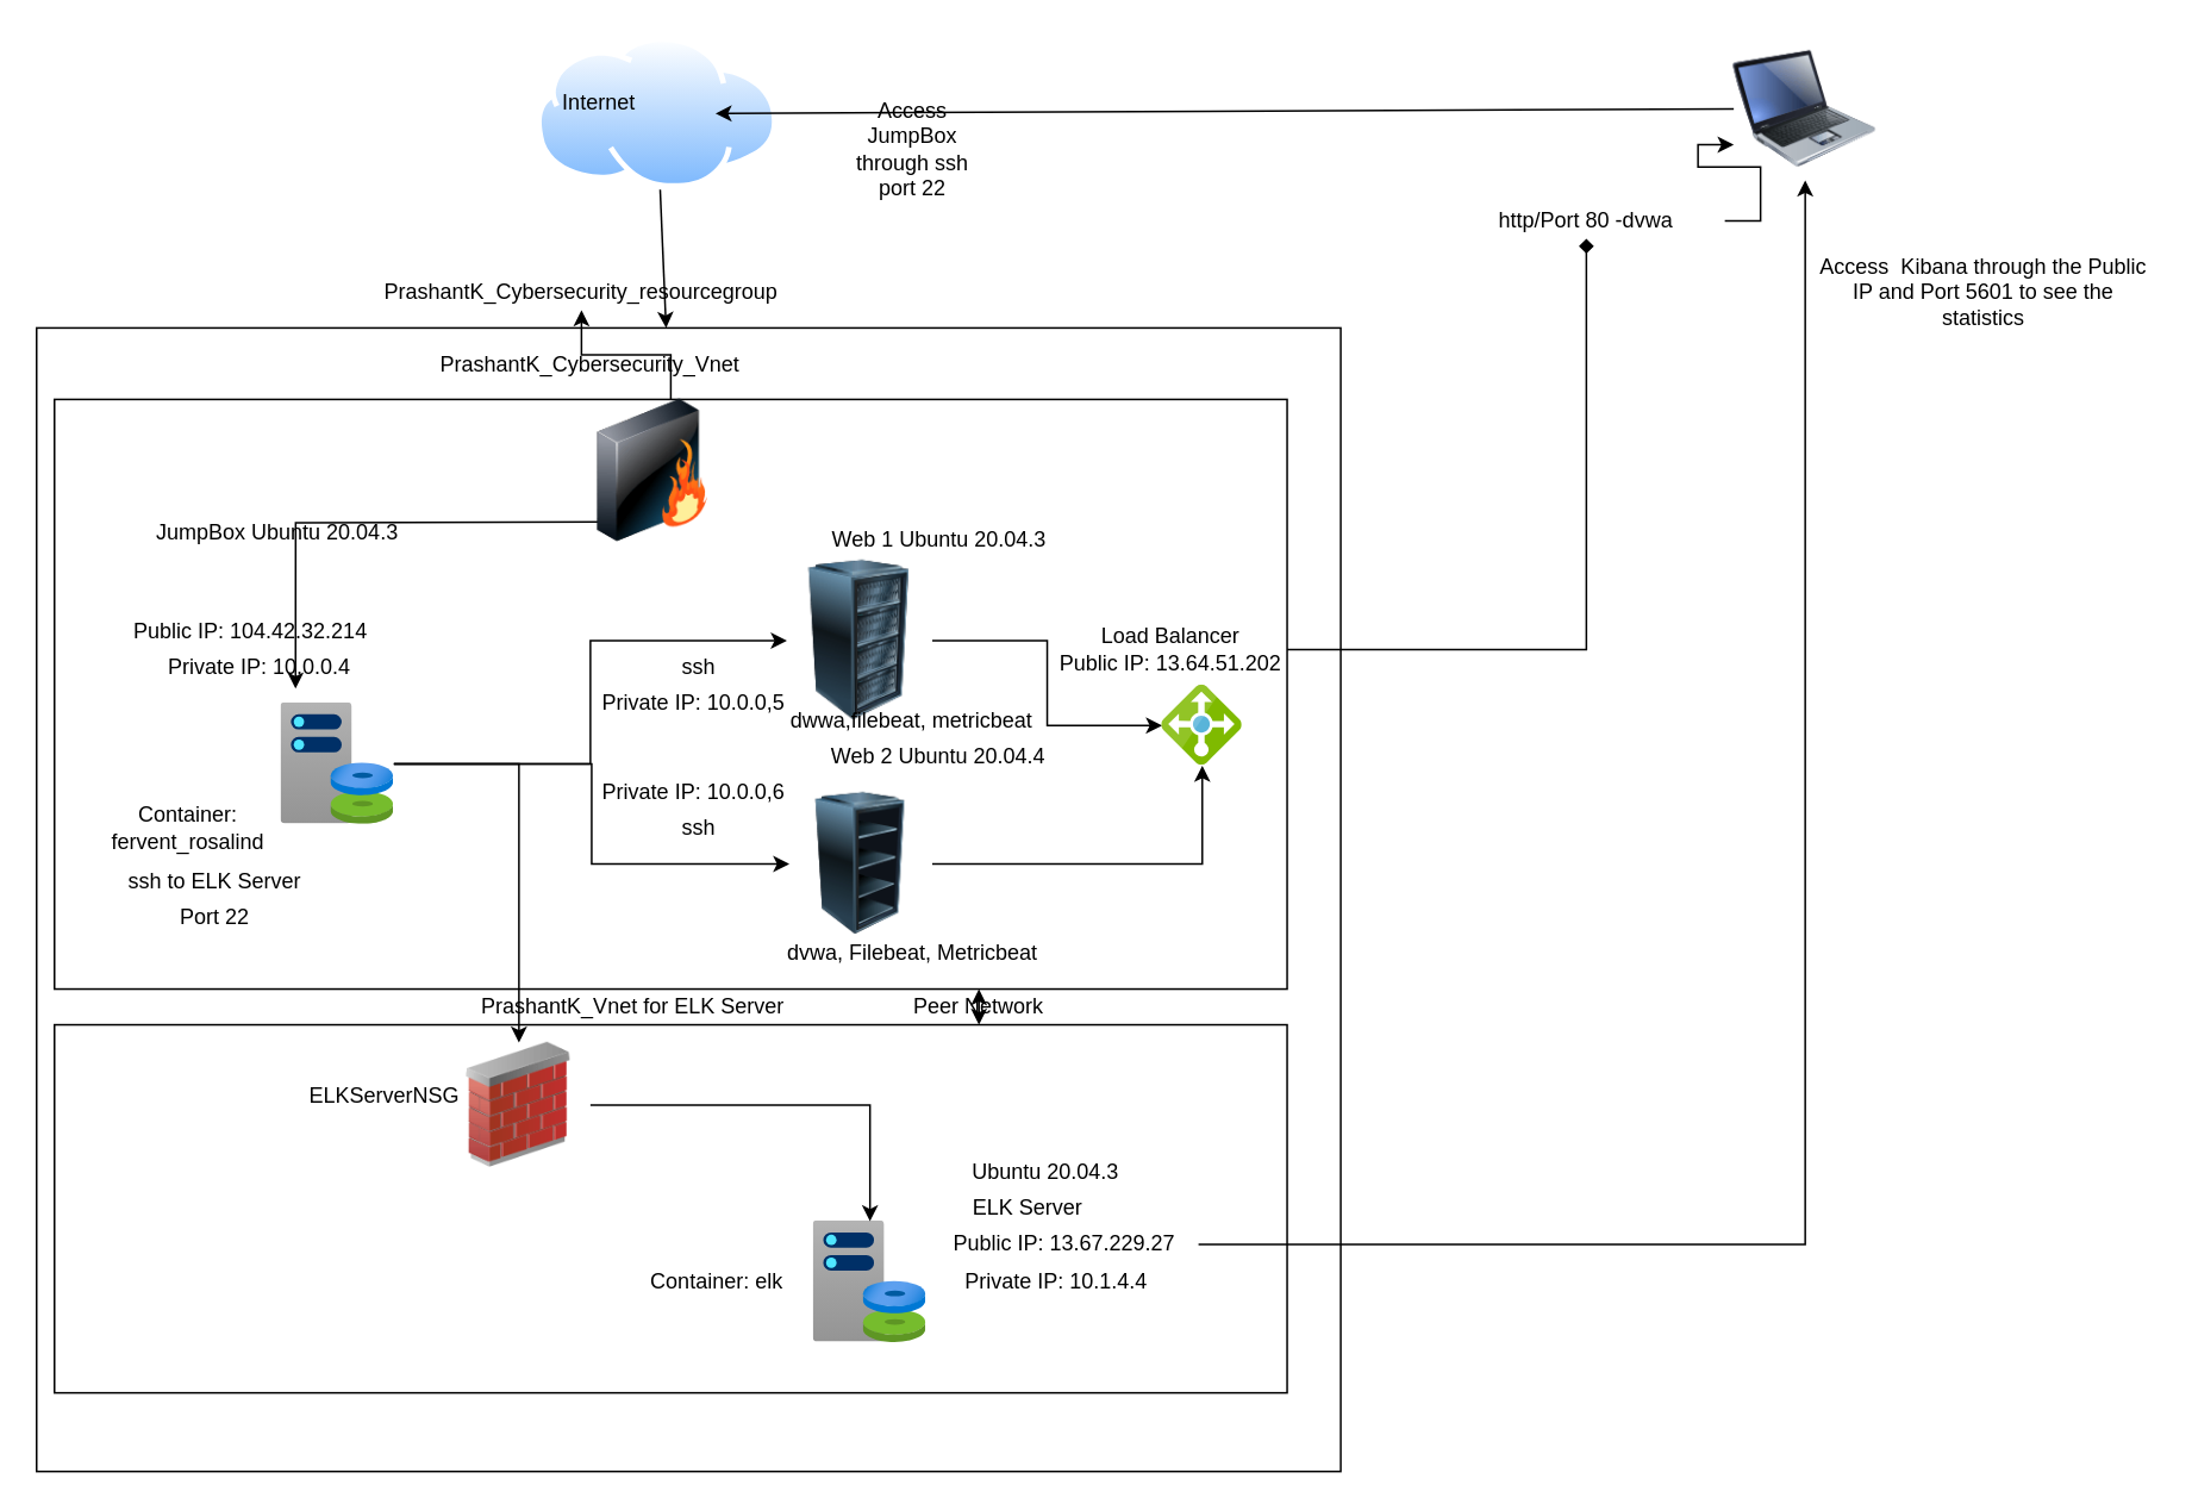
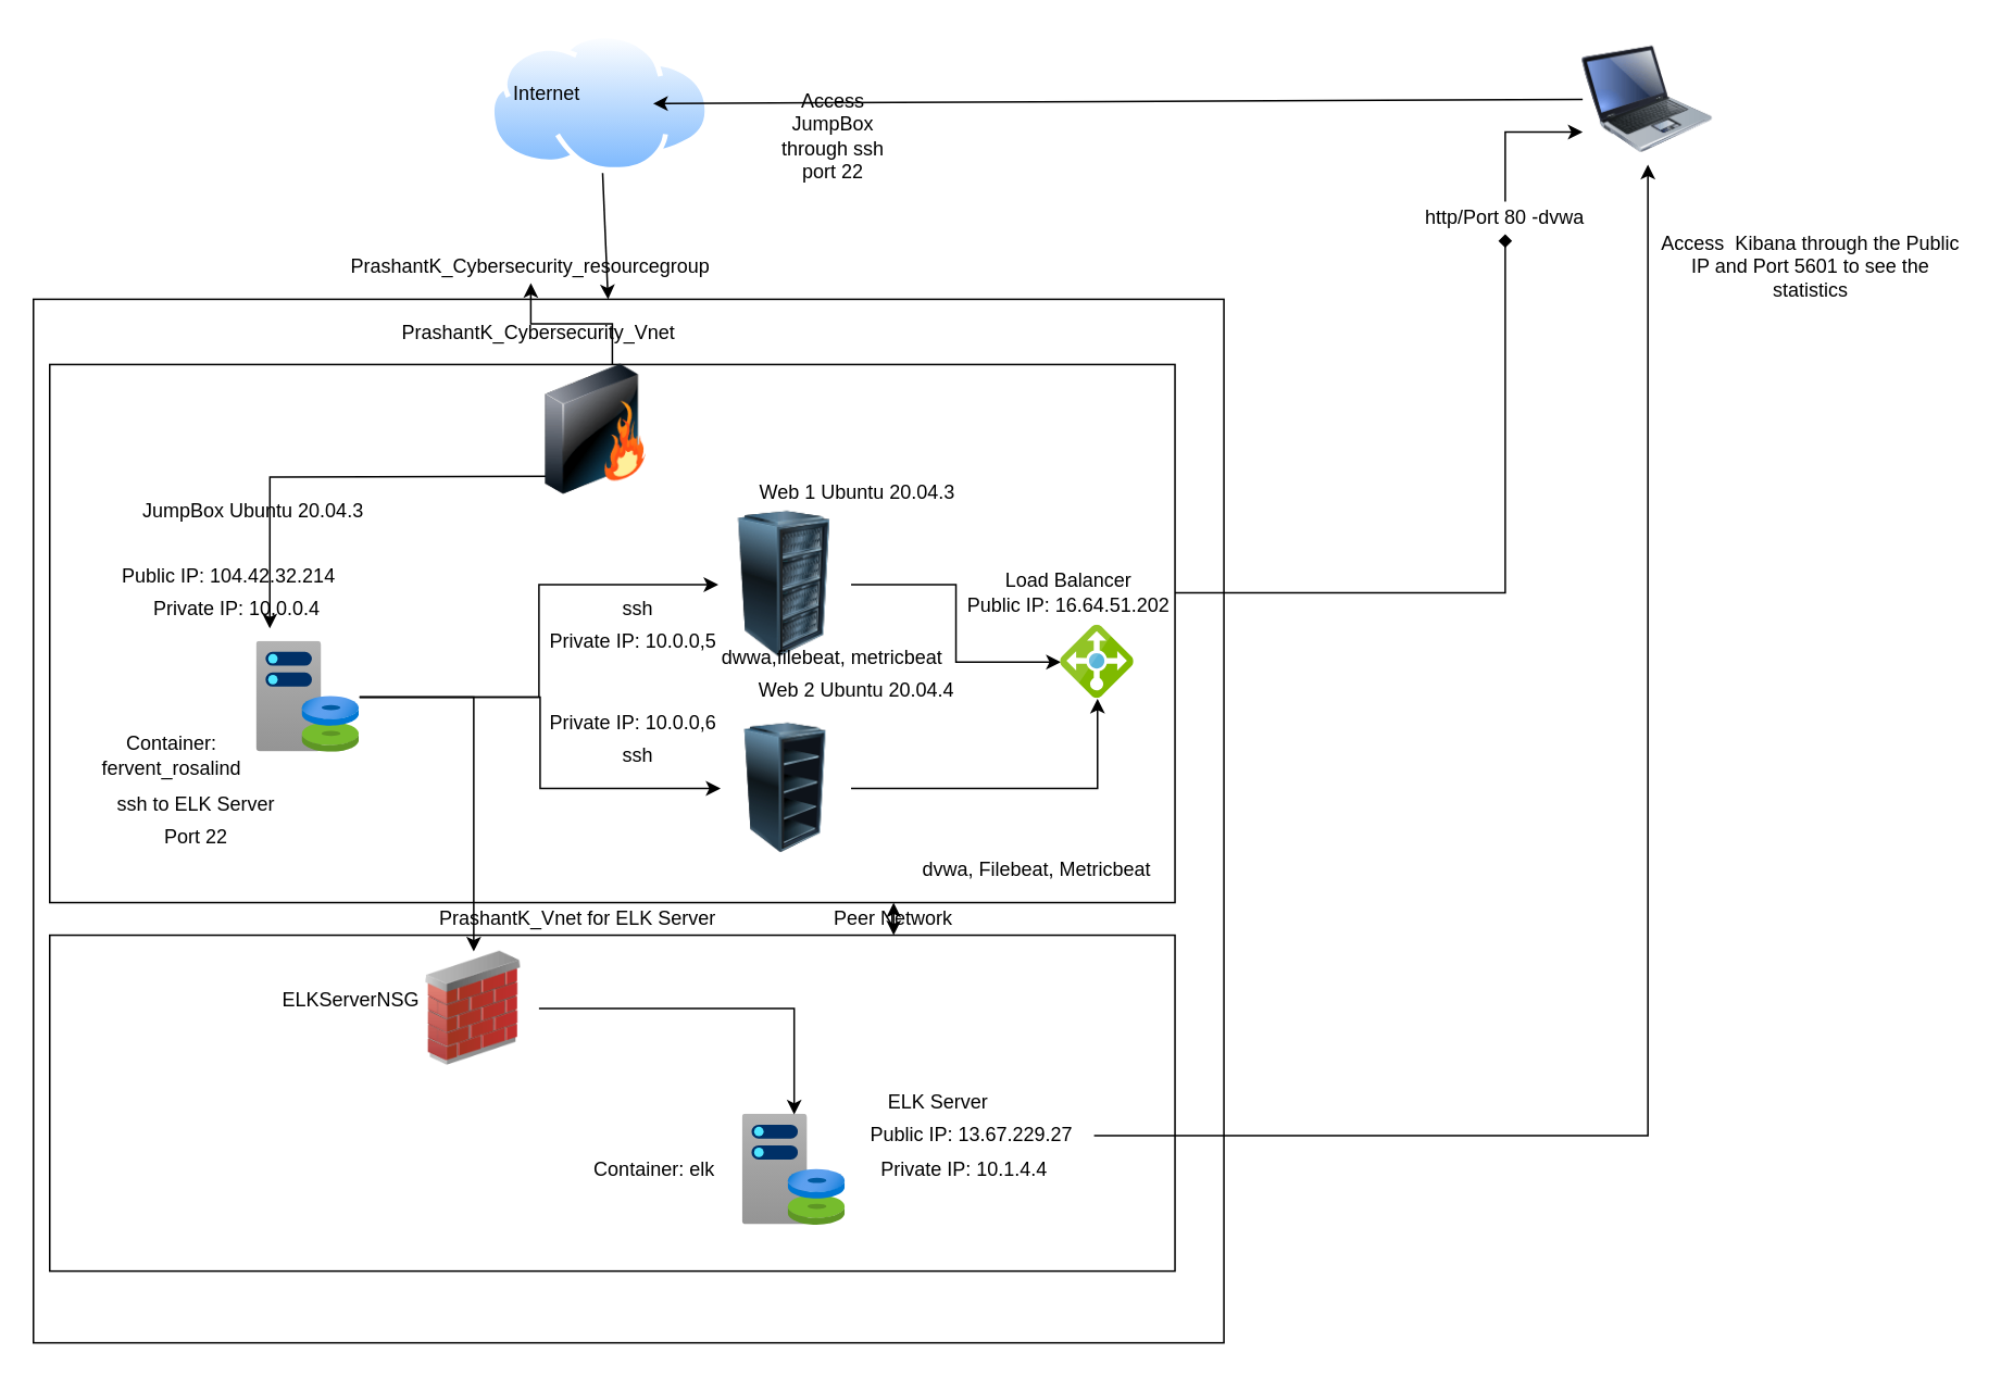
- <mxCell id="53" value="http/Port 80 -dvwa" style="text;html=1;strokeColor=none;fillColor=none;align=center;verticalAlign=middle;whiteSpace=wrap;rounded=0;" vertex="1" parent="1"><mxGeometry x="810" y="113" width="155" height="20" as="geometry" /></mxCell>
+ <mxCell id="53" value="http/Port 80 -dvwa" style="text;html=1;strokeColor=none;fillColor=none;align=center;verticalAlign=middle;whiteSpace=wrap;rounded=0;" vertex="1" parent="1"><mxGeometry x="845" y="123" width="155" height="20" as="geometry" /></mxCell>
- <mxCell id="23" value="JumpBox Ubuntu 20.04.3" style="text;html=1;strokeColor=none;fillColor=none;align=center;verticalAlign=middle;whiteSpace=wrap;rounded=0;" vertex="1" parent="1"><mxGeometry x="70" y="288" width="170" height="20" as="geometry" /></mxCell>
+ <mxCell id="23" value="JumpBox Ubuntu 20.04.3" style="text;html=1;strokeColor=none;fillColor=none;align=center;verticalAlign=middle;whiteSpace=wrap;rounded=0;" vertex="1" parent="1"><mxGeometry x="70" y="303" width="170" height="20" as="geometry" /></mxCell>
- <mxCell id="46" value="Load Balancer&lt;br&gt;Public IP: 13.64.51.202" style="text;html=1;strokeColor=none;fillColor=none;align=center;verticalAlign=middle;whiteSpace=wrap;rounded=0;" vertex="1" parent="1"><mxGeometry x="590" y="353" width="130" height="20" as="geometry" /></mxCell>
+ <mxCell id="46" value="Load Balancer&lt;br&gt;Public IP: 16.64.51.202" style="text;html=1;strokeColor=none;fillColor=none;align=center;verticalAlign=middle;whiteSpace=wrap;rounded=0;" vertex="1" parent="1"><mxGeometry x="590" y="353" width="130" height="20" as="geometry" /></mxCell>
- <mxCell id="43" value="dvwa, Filebeat, Metricbeat" style="text;html=1;strokeColor=none;fillColor=none;align=center;verticalAlign=middle;whiteSpace=wrap;rounded=0;" vertex="1" parent="1"><mxGeometry x="431.38" y="523" width="158.62" height="20" as="geometry" /></mxCell>
+ <mxCell id="43" value="dvwa, Filebeat, Metricbeat" style="text;html=1;strokeColor=none;fillColor=none;align=center;verticalAlign=middle;whiteSpace=wrap;rounded=0;" vertex="1" parent="1"><mxGeometry x="556.38" y="523" width="158.62" height="20" as="geometry" /></mxCell>
- <mxCell id="57" value="Ubuntu 20.04.3" style="text;html=1;strokeColor=none;fillColor=none;align=center;verticalAlign=middle;whiteSpace=wrap;rounded=0;" vertex="1" parent="1"><mxGeometry x="530" y="646" width="110" height="20" as="geometry" /></mxCell>
